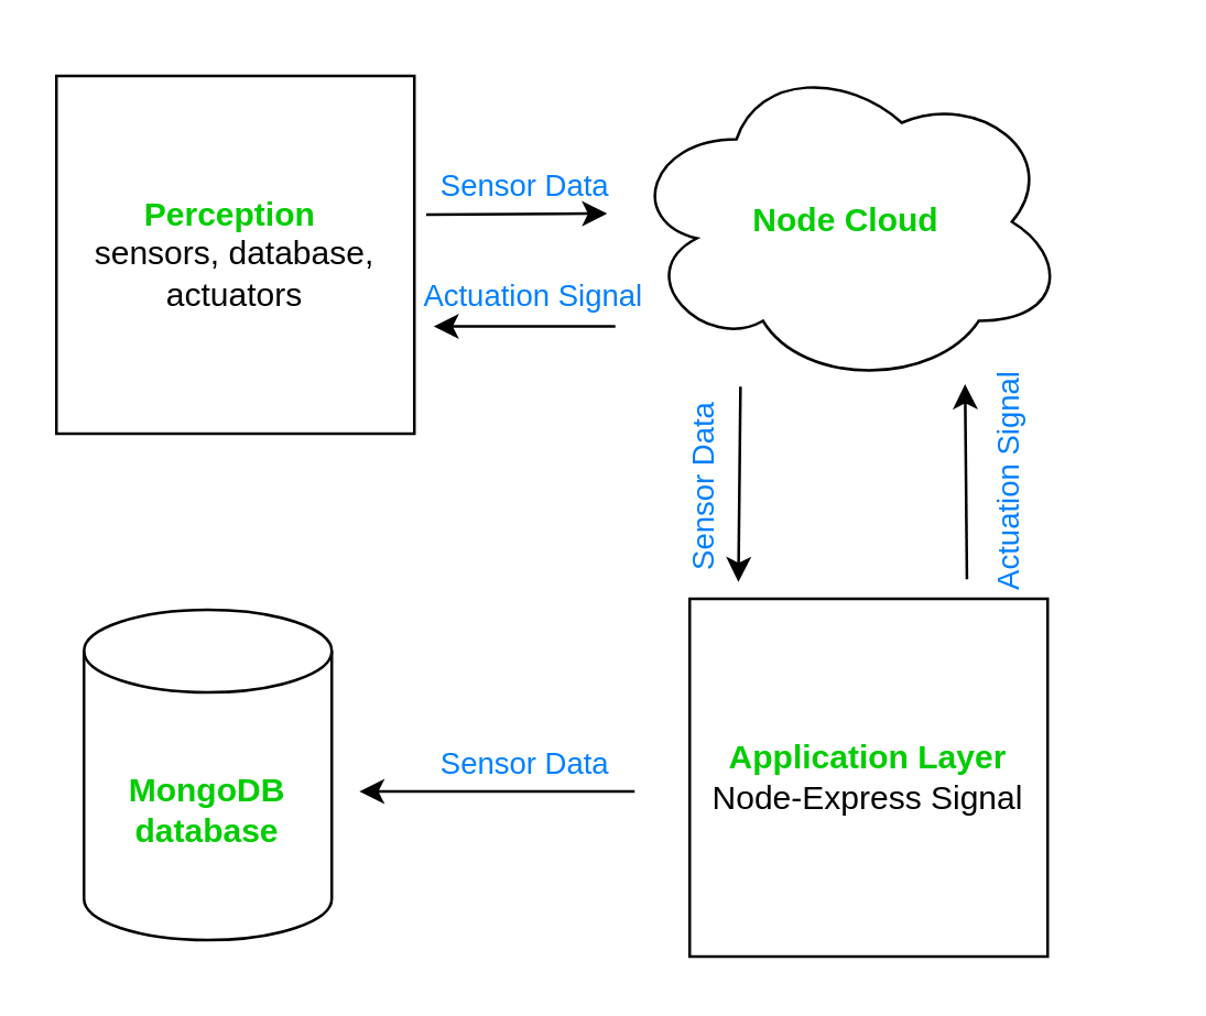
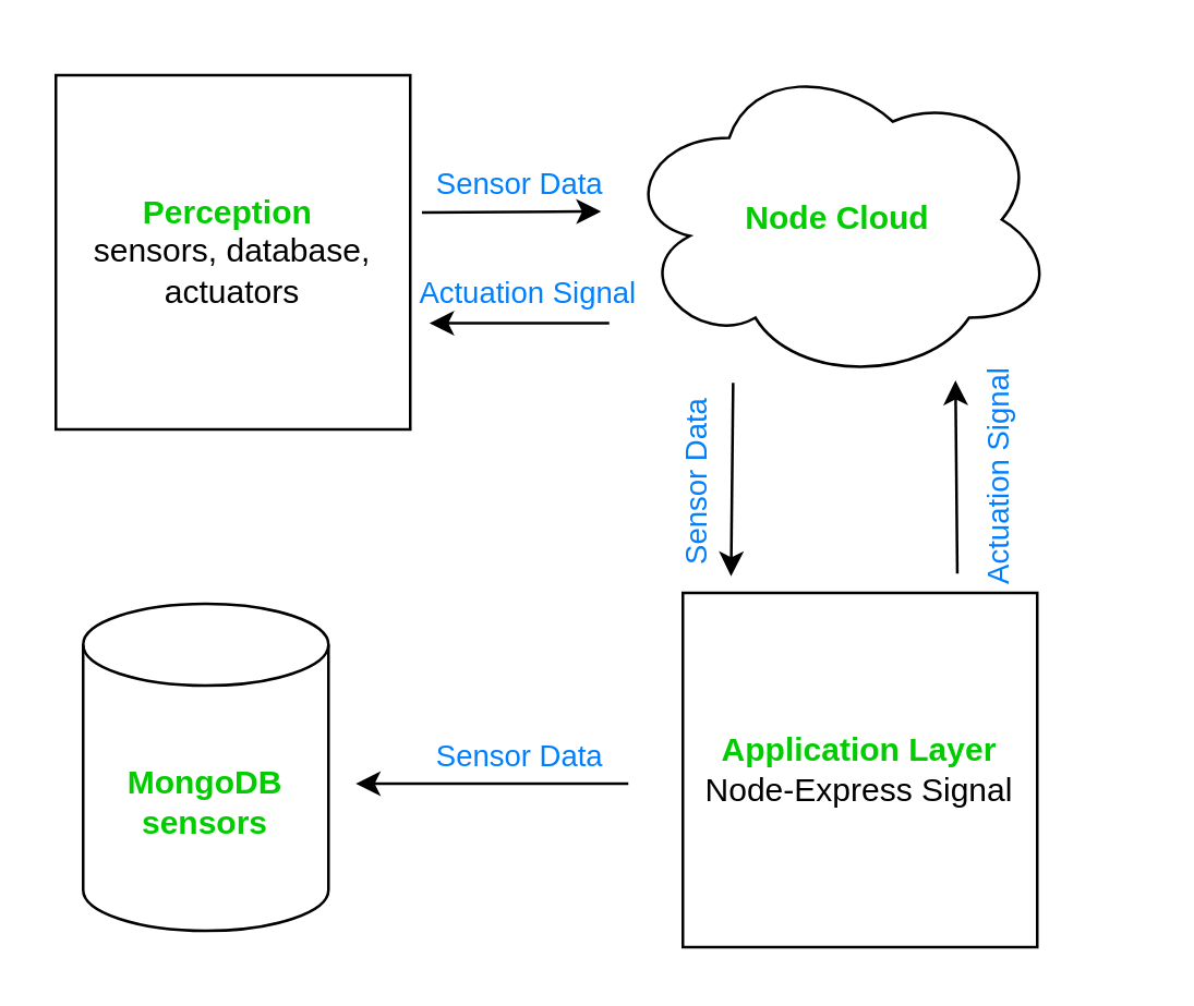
- <mxCell id="3" value="&lt;b&gt;&lt;font color=&quot;#00cc00&quot;&gt;MongoDB database&lt;/font&gt;&lt;/b&gt;" style="shape=cylinder3;whiteSpace=wrap;html=1;boundedLbl=1;backgroundOutline=1;size=15;" vertex="1" parent="1"><mxGeometry x="30" y="221" width="90" height="120" as="geometry" /></mxCell>
+ <mxCell id="3" value="&lt;b&gt;&lt;font color=&quot;#00cc00&quot;&gt;MongoDB sensors&lt;/font&gt;&lt;/b&gt;" style="shape=cylinder3;whiteSpace=wrap;html=1;boundedLbl=1;backgroundOutline=1;size=15;" vertex="1" parent="1"><mxGeometry x="30" y="221" width="90" height="120" as="geometry" /></mxCell>
